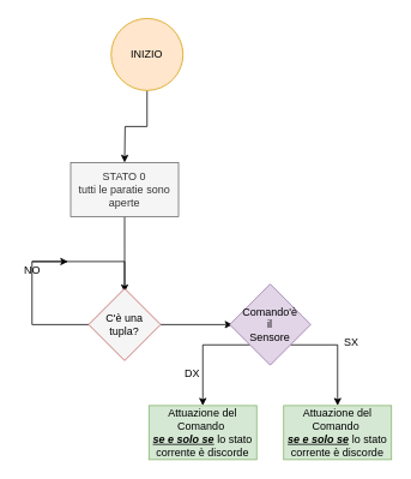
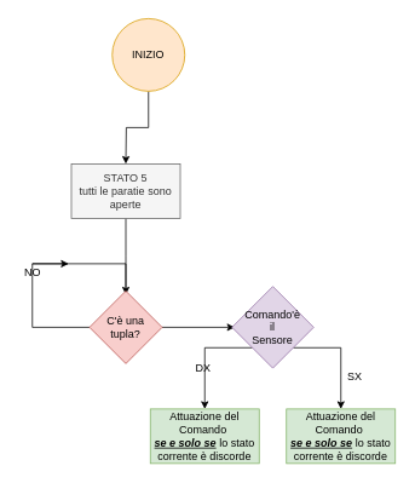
- <mxCell id="5" value="STATO 0&lt;br&gt;tutti le paratie sono&lt;br&gt;aperte" style="rounded=0;whiteSpace=wrap;html=1;fillColor=#f5f5f5;strokeColor=#666666;fontColor=#333333;" parent="1" vertex="1"><mxGeometry x="78" y="180" width="120" height="60" as="geometry" /></mxCell>
+ <mxCell id="5" value="STATO 5&lt;br&gt;tutti le paratie sono&lt;br&gt;aperte" style="rounded=0;whiteSpace=wrap;html=1;fillColor=#f5f5f5;strokeColor=#666666;fontColor=#333333;" parent="1" vertex="1"><mxGeometry x="78" y="180" width="120" height="60" as="geometry" /></mxCell>
- <mxCell id="8" value="C'è una &lt;br&gt;tupla?" style="rhombus;whiteSpace=wrap;html=1;fillColor=#f5f5f5;strokeColor=#b85450;" vertex="1" parent="1"><mxGeometry x="98" y="320" width="80" height="80" as="geometry" /></mxCell>
+ <mxCell id="8" value="C'è una &lt;br&gt;tupla?" style="rhombus;whiteSpace=wrap;html=1;fillColor=#f8cecc;strokeColor=#b85450;" vertex="1" parent="1"><mxGeometry x="98" y="320" width="80" height="80" as="geometry" /></mxCell>
- <mxCell id="15" value="SX" style="text;html=1;align=center;verticalAlign=middle;resizable=0;points=[];;autosize=1;" vertex="1" parent="1"><mxGeometry x="375" y="370" width="30" height="20" as="geometry" /></mxCell>
+ <mxCell id="15" value="SX" style="text;html=1;align=center;verticalAlign=middle;resizable=0;points=[];;autosize=1;" vertex="1" parent="1"><mxGeometry x="375" y="405" width="30" height="20" as="geometry" /></mxCell>
- <mxCell id="14" value="DX" style="text;html=1;align=center;verticalAlign=middle;resizable=0;points=[];;autosize=1;" vertex="1" parent="1"><mxGeometry x="198" y="405" width="30" height="20" as="geometry" /></mxCell>
+ <mxCell id="14" value="DX" style="text;html=1;align=center;verticalAlign=middle;resizable=0;points=[];;autosize=1;" vertex="1" parent="1"><mxGeometry x="208" y="395" width="30" height="20" as="geometry" /></mxCell>
